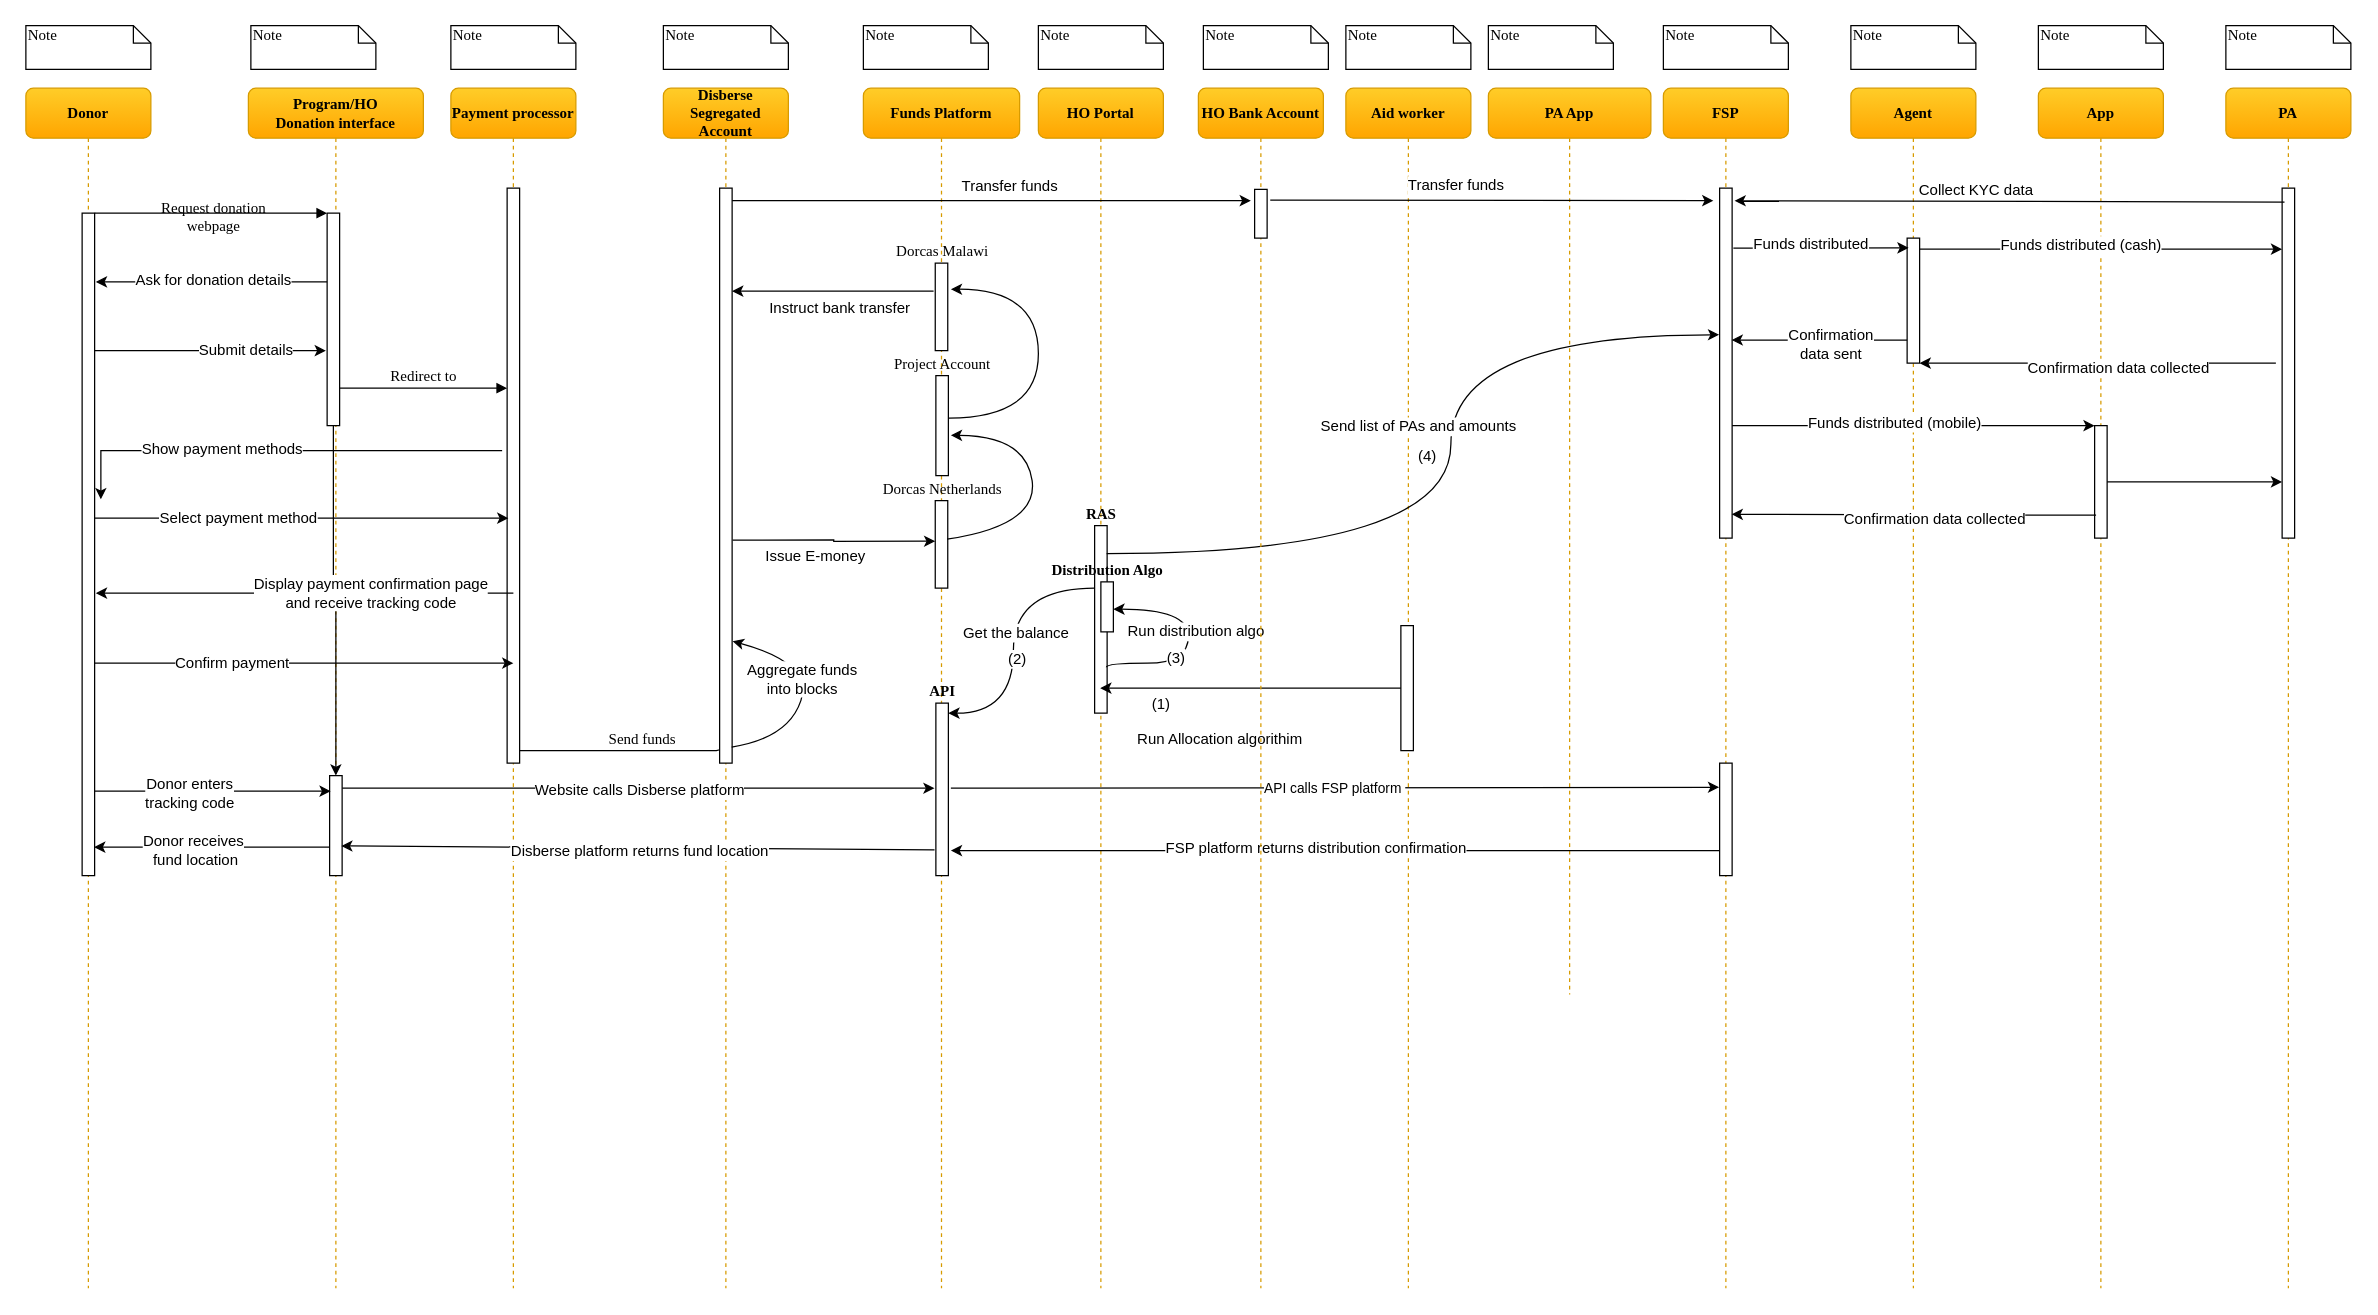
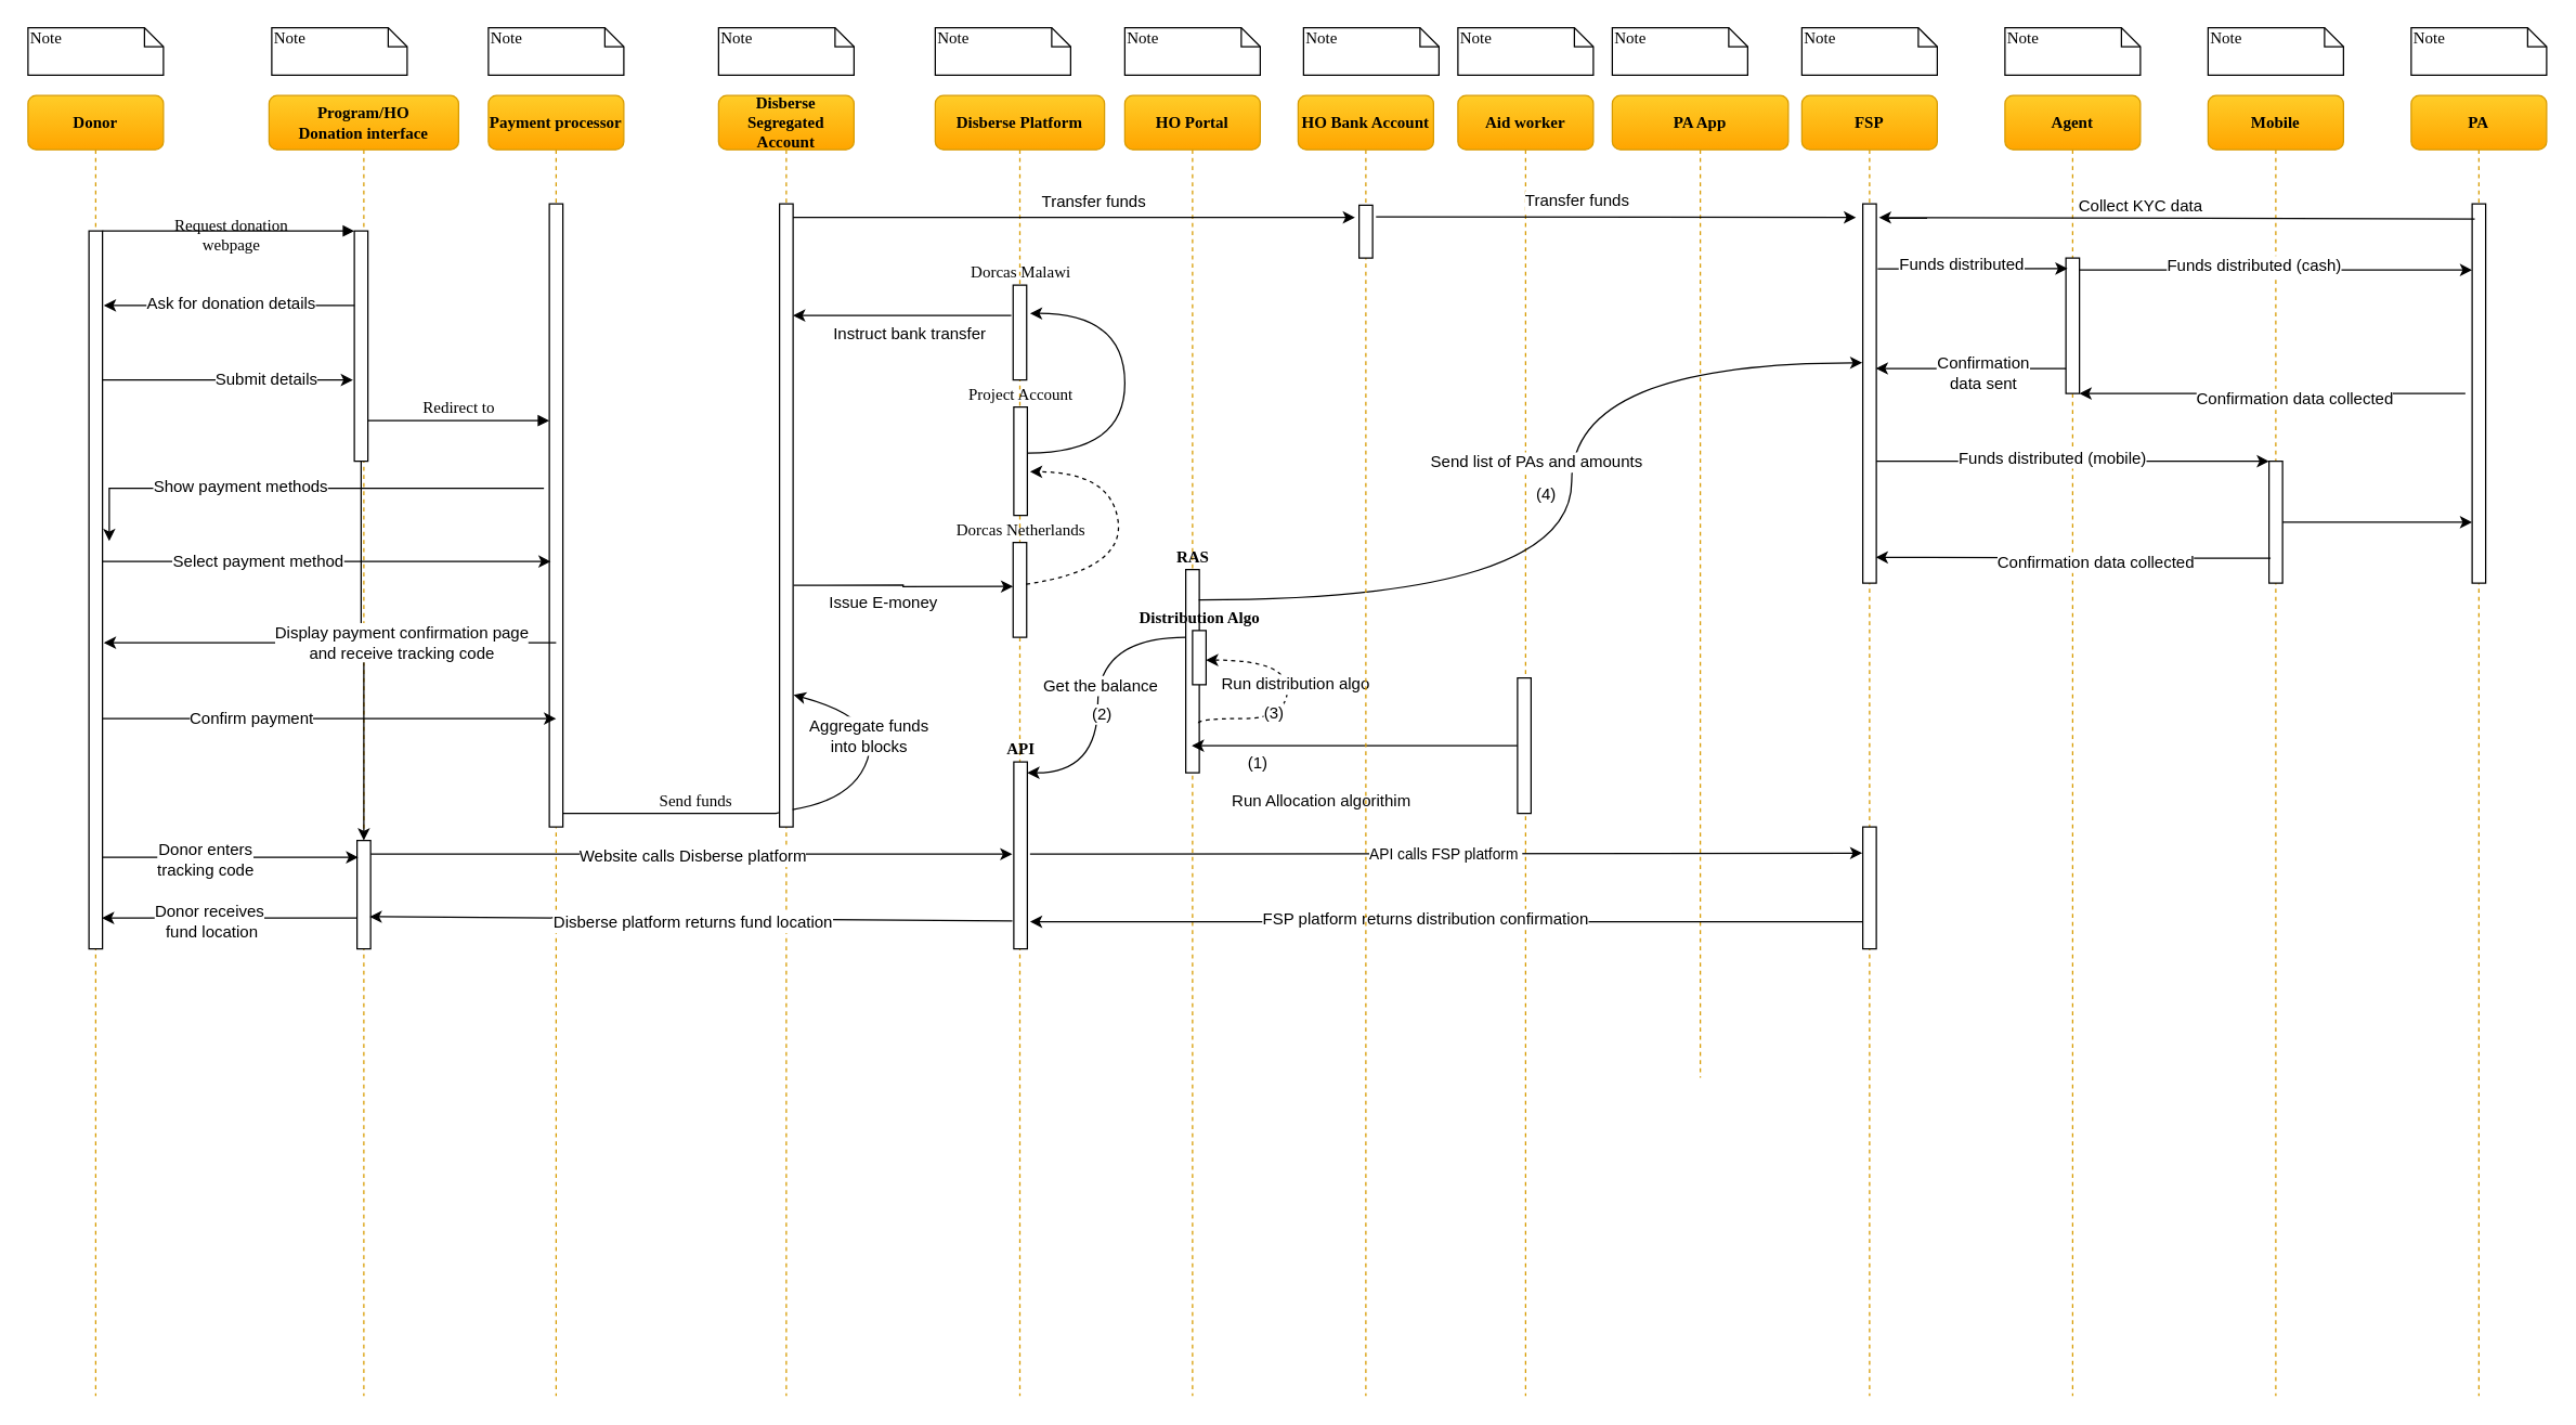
- <mxCell id="8" value="Funds Platform" style="shape=umlLifeline;perimeter=lifelinePerimeter;whiteSpace=wrap;html=1;container=1;collapsible=0;recursiveResize=0;outlineConnect=0;rounded=1;shadow=0;comic=0;labelBackgroundColor=none;strokeColor=#d79b00;strokeWidth=1;fillColor=#ffcd28;fontFamily=Verdana;fontSize=12;fontColor=#000000;align=center;fontStyle=1;gradientColor=#ffa500;" parent="1" vertex="1"><mxGeometry x="690" y="70" width="125" height="960" as="geometry" /></mxCell>
+ <mxCell id="8" value="Disberse Platform" style="shape=umlLifeline;perimeter=lifelinePerimeter;whiteSpace=wrap;html=1;container=1;collapsible=0;recursiveResize=0;outlineConnect=0;rounded=1;shadow=0;comic=0;labelBackgroundColor=none;strokeColor=#d79b00;strokeWidth=1;fillColor=#ffcd28;fontFamily=Verdana;fontSize=12;fontColor=#000000;align=center;fontStyle=1;gradientColor=#ffa500;" parent="1" vertex="1"><mxGeometry x="690" y="70" width="125" height="960" as="geometry" /></mxCell>
- <mxCell id="69" value="App" style="shape=umlLifeline;perimeter=lifelinePerimeter;whiteSpace=wrap;html=1;container=1;collapsible=0;recursiveResize=0;outlineConnect=0;rounded=1;shadow=0;comic=0;labelBackgroundColor=none;strokeWidth=1;fillColor=#ffcd28;fontFamily=Verdana;fontSize=12;align=center;fontStyle=1;strokeColor=#d79b00;gradientColor=#ffa500;" parent="1" vertex="1"><mxGeometry x="1630" y="70" width="100" height="960" as="geometry" /></mxCell>
+ <mxCell id="69" value="Mobile" style="shape=umlLifeline;perimeter=lifelinePerimeter;whiteSpace=wrap;html=1;container=1;collapsible=0;recursiveResize=0;outlineConnect=0;rounded=1;shadow=0;comic=0;labelBackgroundColor=none;strokeWidth=1;fillColor=#ffcd28;fontFamily=Verdana;fontSize=12;align=center;fontStyle=1;strokeColor=#d79b00;gradientColor=#ffa500;" parent="1" vertex="1"><mxGeometry x="1630" y="70" width="100" height="960" as="geometry" /></mxCell>
- <mxCell id="13" value="" style="curved=1;endArrow=classic;html=1;exitX=0.943;exitY=0.441;exitDx=0;exitDy=0;exitPerimeter=0;entryX=1.2;entryY=0.597;entryDx=0;entryDy=0;entryPerimeter=0;" parent="8" source="12" target="9" edge="1"><mxGeometry width="50" height="50" relative="1" as="geometry"><mxPoint x="90" y="300" as="sourcePoint" /><mxPoint x="140" y="250" as="targetPoint" /><Array as="points"><mxPoint x="140" y="350" /><mxPoint x="130" y="278" /></Array></mxGeometry></mxCell>
+ <mxCell id="13" value="" style="curved=1;endArrow=classic;html=1;exitX=0.943;exitY=0.441;exitDx=0;exitDy=0;exitPerimeter=0;entryX=1.2;entryY=0.597;entryDx=0;entryDy=0;entryPerimeter=0;dashed=1;" parent="8" source="12" target="9" edge="1"><mxGeometry width="50" height="50" relative="1" as="geometry"><mxPoint x="90" y="300" as="sourcePoint" /><mxPoint x="140" y="250" as="targetPoint" /><Array as="points"><mxPoint x="140" y="350" /><mxPoint x="130" y="278" /></Array></mxGeometry></mxCell>
- <mxCell id="61" style="edgeStyle=orthogonalEdgeStyle;curved=1;rounded=0;orthogonalLoop=1;jettySize=auto;html=1;entryX=1;entryY=0.545;entryDx=0;entryDy=0;entryPerimeter=0;exitX=0.94;exitY=0.755;exitDx=0;exitDy=0;exitPerimeter=0;" parent="1" source="16" target="60" edge="1"><mxGeometry relative="1" as="geometry"><Array as="points"><mxPoint x="884" y="530" /><mxPoint x="950" y="530" /><mxPoint x="950" y="487" /></Array></mxGeometry></mxCell>
+ <mxCell id="61" style="edgeStyle=orthogonalEdgeStyle;curved=1;rounded=0;orthogonalLoop=1;jettySize=auto;html=1;entryX=1;entryY=0.545;entryDx=0;entryDy=0;entryPerimeter=0;exitX=0.94;exitY=0.755;exitDx=0;exitDy=0;exitPerimeter=0;dashed=1;" parent="1" source="16" target="60" edge="1"><mxGeometry relative="1" as="geometry"><Array as="points"><mxPoint x="884" y="530" /><mxPoint x="950" y="530" /><mxPoint x="950" y="487" /></Array></mxGeometry></mxCell>
